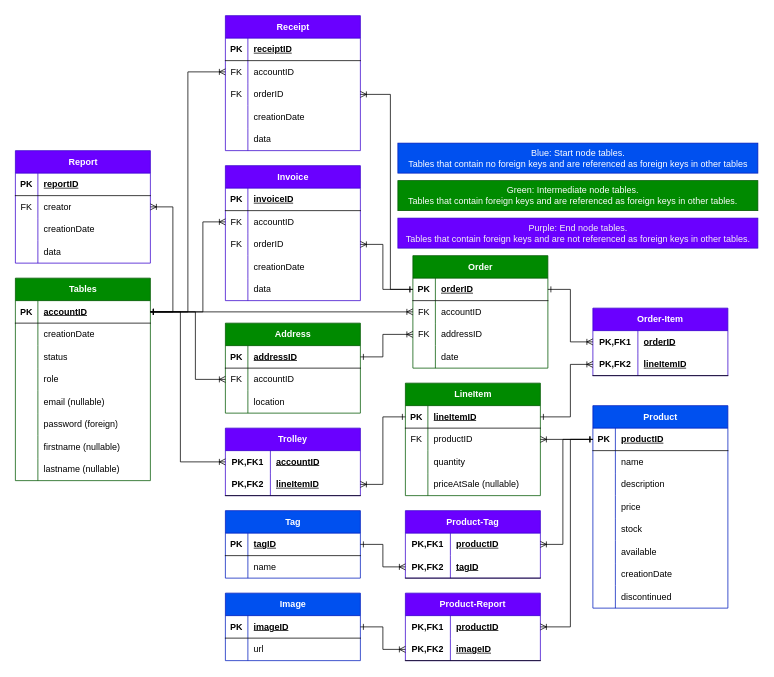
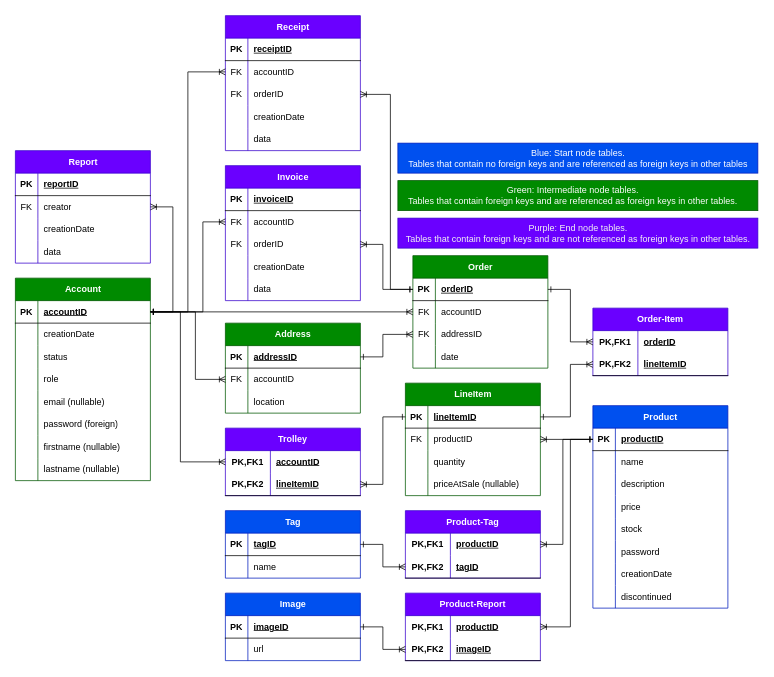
- <mxCell id="53" value="Tables" style="shape=table;startSize=30;container=1;collapsible=1;childLayout=tableLayout;fixedRows=1;rowLines=0;fontStyle=1;align=center;resizeLast=1;html=1;fillColor=#008a00;fontColor=#ffffff;strokeColor=#005700;" parent="1" vertex="1"><mxGeometry x="20" y="370" width="180" height="270" as="geometry" /></mxCell>
+ <mxCell id="53" value="Account" style="shape=table;startSize=30;container=1;collapsible=1;childLayout=tableLayout;fixedRows=1;rowLines=0;fontStyle=1;align=center;resizeLast=1;html=1;fillColor=#008a00;fontColor=#ffffff;strokeColor=#005700;" parent="1" vertex="1"><mxGeometry x="20" y="370" width="180" height="270" as="geometry" /></mxCell>
- <mxCell id="20" value="available" style="shape=partialRectangle;connectable=0;fillColor=none;top=0;left=0;bottom=0;right=0;align=left;spacingLeft=6;overflow=hidden;whiteSpace=wrap;html=1;" parent="18" vertex="1"><mxGeometry x="30" width="150" height="30" as="geometry"><mxRectangle width="150" height="30" as="alternateBounds" /></mxGeometry></mxCell>
+ <mxCell id="20" value="password" style="shape=partialRectangle;connectable=0;fillColor=none;top=0;left=0;bottom=0;right=0;align=left;spacingLeft=6;overflow=hidden;whiteSpace=wrap;html=1;" parent="18" vertex="1"><mxGeometry x="30" width="150" height="30" as="geometry"><mxRectangle width="150" height="30" as="alternateBounds" /></mxGeometry></mxCell>
